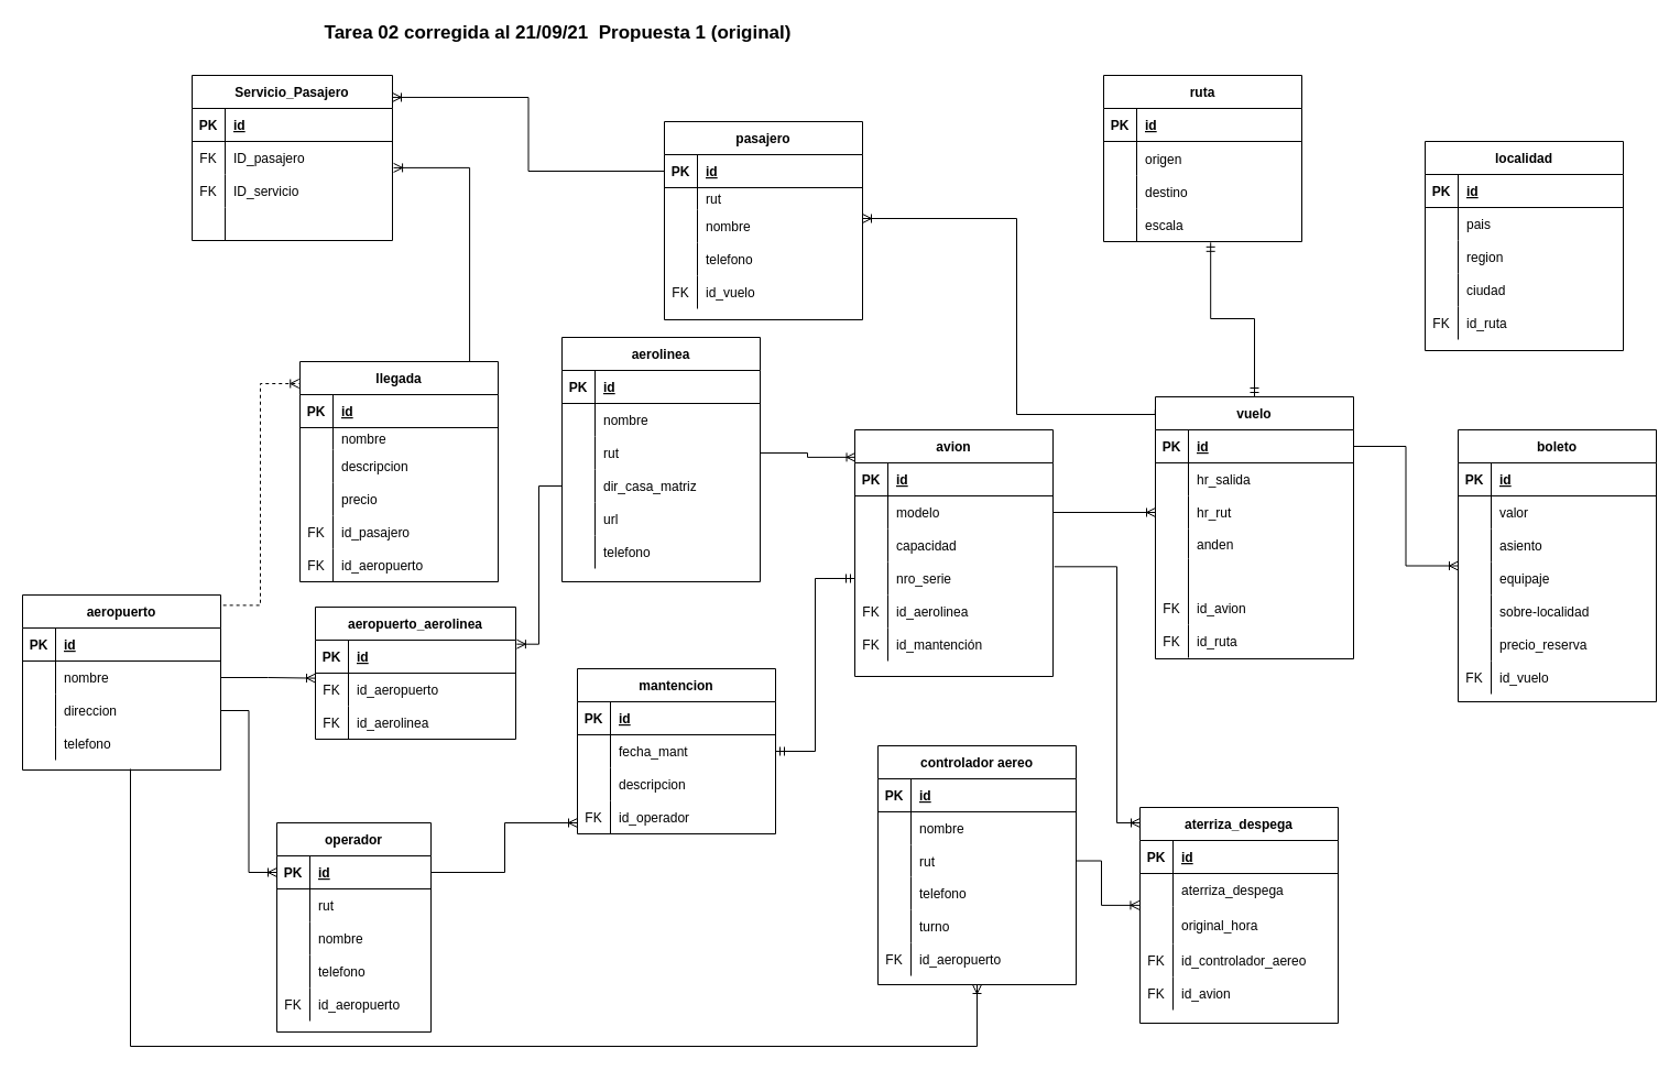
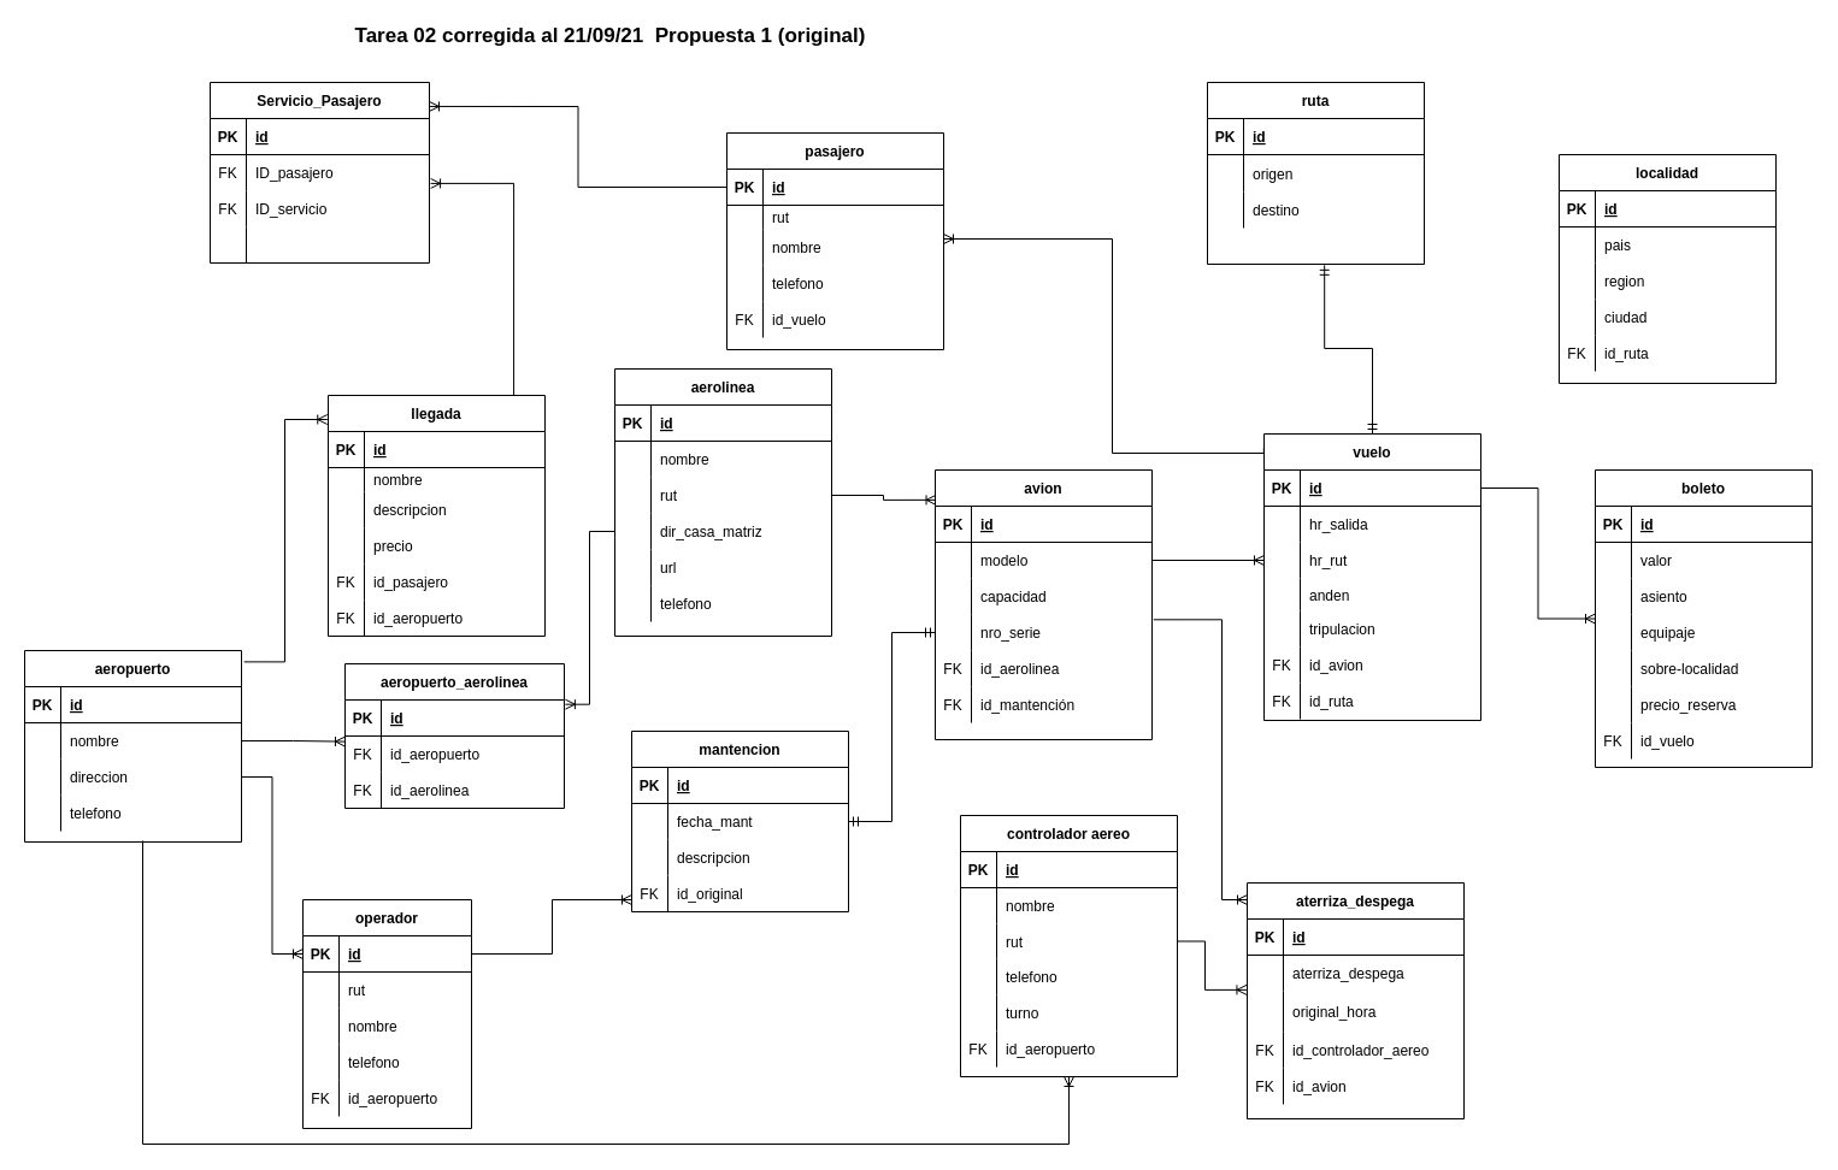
- <mxCell id="135" value="escala" style="shape=partialRectangle;connectable=0;fillColor=none;top=0;left=0;bottom=0;right=0;align=left;spacingLeft=6;overflow=hidden;" parent="133" vertex="1"><mxGeometry x="30" width="150" height="30" as="geometry" /></mxCell>
- <mxCell id="2" style="edgeStyle=orthogonalEdgeStyle;rounded=0;orthogonalLoop=1;jettySize=auto;html=1;entryX=-0.004;entryY=0.1;entryDx=0;entryDy=0;entryPerimeter=0;startArrow=none;startFill=0;endArrow=ERoneToMany;endFill=0;exitX=1.012;exitY=0.059;exitDx=0;exitDy=0;exitPerimeter=0;dashed=1;" parent="1" source="3" target="156" edge="1"><mxGeometry relative="1" as="geometry" /></mxCell>
+ <mxCell id="2" style="edgeStyle=orthogonalEdgeStyle;rounded=0;orthogonalLoop=1;jettySize=auto;html=1;entryX=-0.004;entryY=0.1;entryDx=0;entryDy=0;entryPerimeter=0;startArrow=none;startFill=0;endArrow=ERoneToMany;endFill=0;exitX=1.012;exitY=0.059;exitDx=0;exitDy=0;exitPerimeter=0;" parent="1" source="3" target="156" edge="1"><mxGeometry relative="1" as="geometry" /></mxCell>
+ <mxCell id="52" value="tripulacion" style="shape=partialRectangle;connectable=0;fillColor=none;top=0;left=0;bottom=0;right=0;align=left;spacingLeft=6;fontStyle=0;overflow=hidden;" parent="50" vertex="1"><mxGeometry x="30" width="150" height="30" as="geometry" /></mxCell>
- <mxCell id="103" value="id_operador" style="shape=partialRectangle;connectable=0;fillColor=none;top=0;left=0;bottom=0;right=0;align=left;spacingLeft=6;fontStyle=0;overflow=hidden;" parent="101" vertex="1"><mxGeometry x="30" width="150" height="30" as="geometry" /></mxCell>
+ <mxCell id="103" value="id_original" style="shape=partialRectangle;connectable=0;fillColor=none;top=0;left=0;bottom=0;right=0;align=left;spacingLeft=6;fontStyle=0;overflow=hidden;" parent="101" vertex="1"><mxGeometry x="30" width="150" height="30" as="geometry" /></mxCell>
